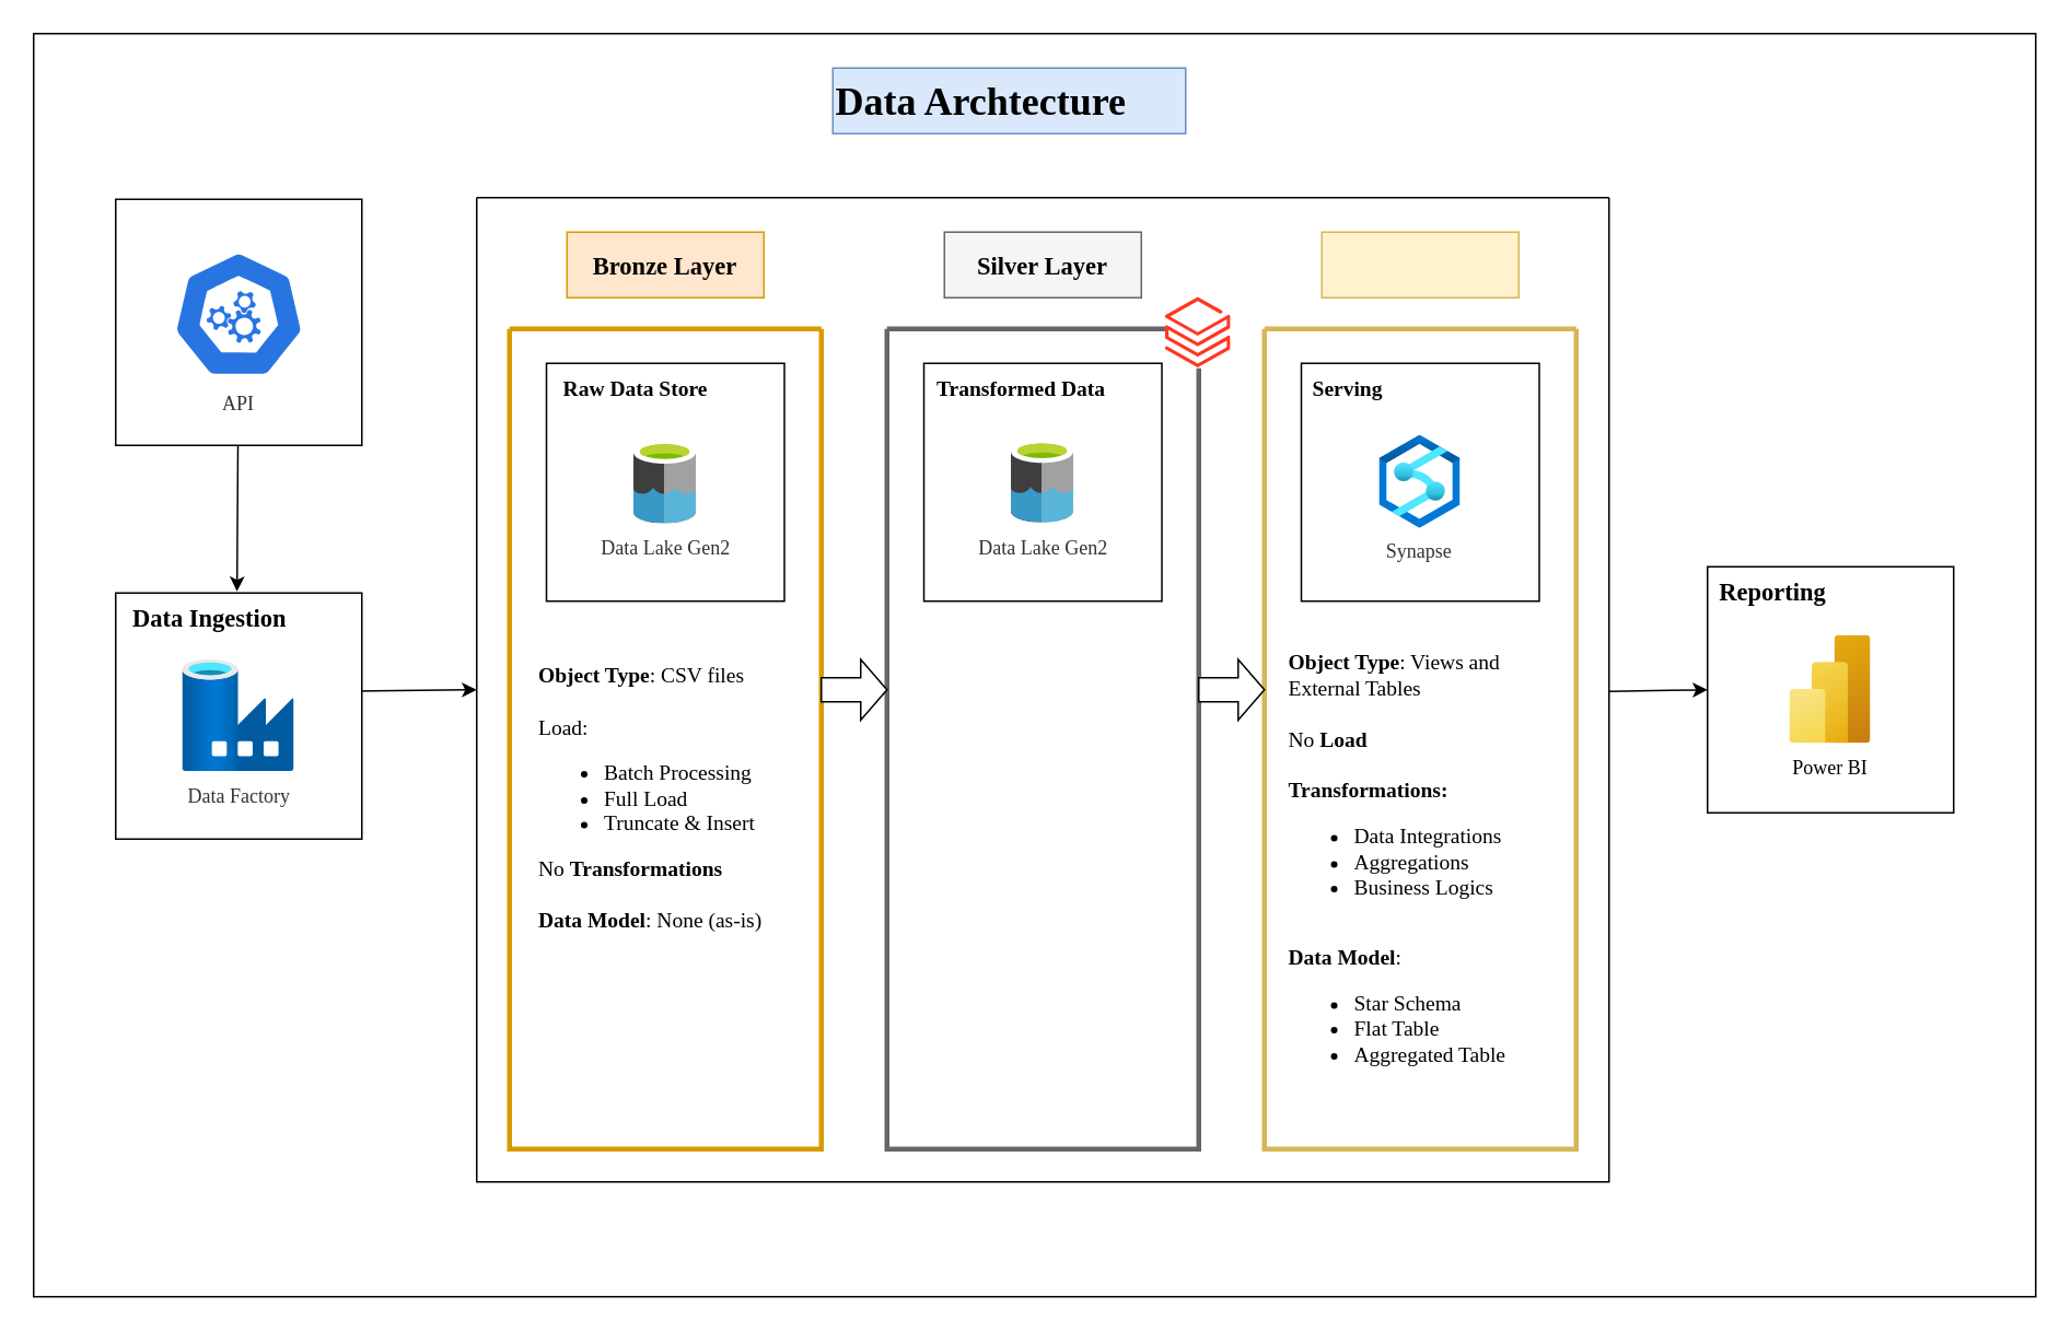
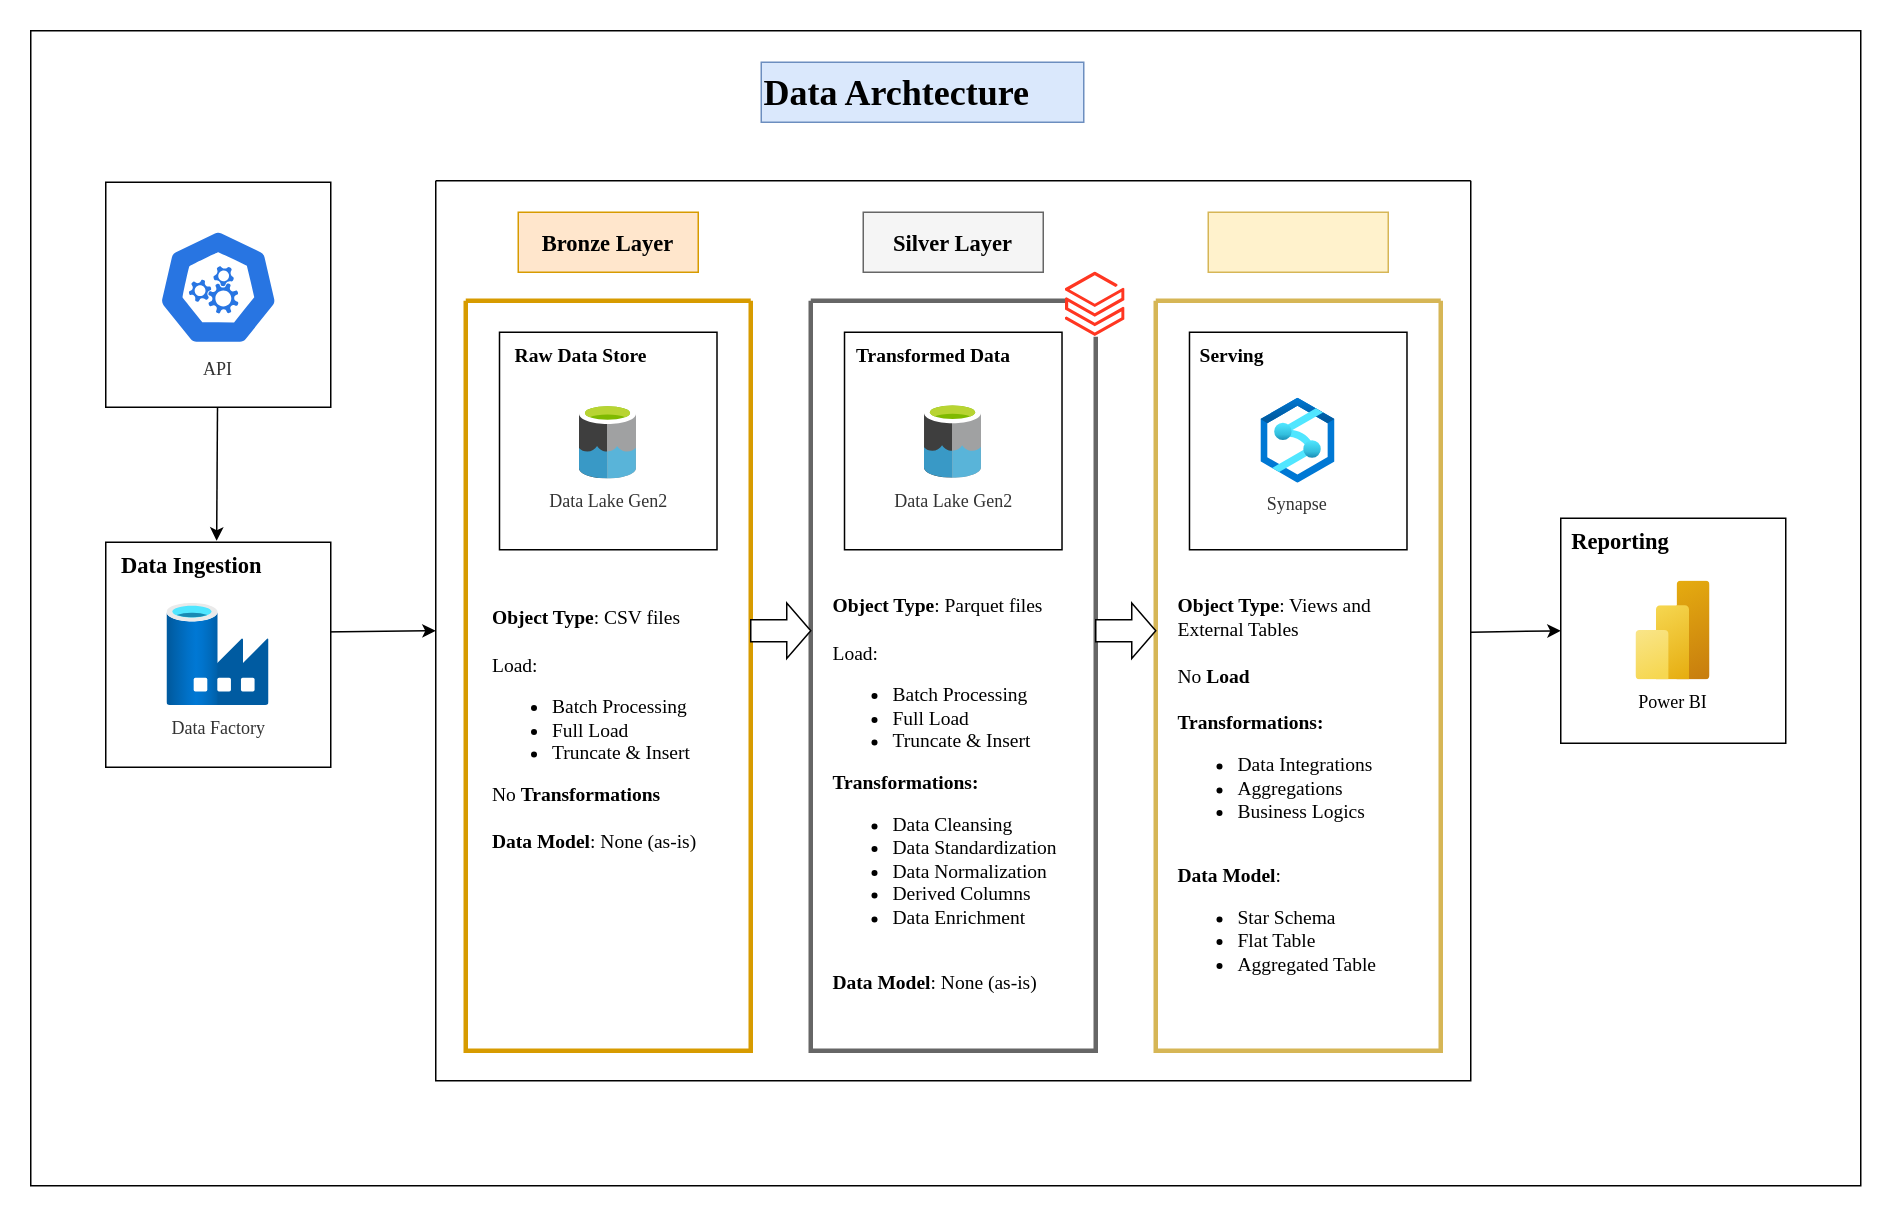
+ <mxCell id="18" value="&lt;div style=&quot;&quot;&gt;&lt;font style=&quot;font-size: 13px;&quot;&gt;&lt;b style=&quot;background-color: transparent; color: light-dark(rgb(0, 0, 0), rgb(255, 255, 255));&quot;&gt;Object Type&lt;/b&gt;&lt;span style=&quot;background-color: transparent; color: light-dark(rgb(0, 0, 0), rgb(255, 255, 255));&quot;&gt;: Parquet files&lt;/span&gt;&lt;/font&gt;&lt;/div&gt;&lt;div style=&quot;&quot;&gt;&lt;font style=&quot;font-size: 13px;&quot;&gt;&lt;br&gt;&lt;/font&gt;&lt;/div&gt;&lt;div style=&quot;&quot;&gt;&lt;font style=&quot;font-size: 13px;&quot;&gt;Load:&lt;/font&gt;&lt;/div&gt;&lt;div style=&quot;&quot;&gt;&lt;ul&gt;&lt;li&gt;&lt;font style=&quot;font-size: 13px;&quot;&gt;Batch Processing&lt;/font&gt;&lt;/li&gt;&lt;li&gt;&lt;font style=&quot;font-size: 13px;&quot;&gt;Full Load&lt;/font&gt;&lt;/li&gt;&lt;li&gt;&lt;font style=&quot;font-size: 13px;&quot;&gt;Truncate &amp;amp; Insert&lt;/font&gt;&lt;/li&gt;&lt;/ul&gt;&lt;div&gt;&lt;font style=&quot;font-size: 13px;&quot;&gt;&lt;b&gt;Transformations:&lt;/b&gt;&lt;/font&gt;&lt;/div&gt;&lt;div&gt;&lt;ul&gt;&lt;li&gt;&lt;font style=&quot;font-size: 13px;&quot;&gt;Data Cleansing&lt;/font&gt;&lt;/li&gt;&lt;li&gt;&lt;font style=&quot;font-size: 13px;&quot;&gt;Data Standardization&lt;/font&gt;&lt;/li&gt;&lt;li&gt;&lt;font style=&quot;font-size: 13px;&quot;&gt;Data Normalization&lt;/font&gt;&lt;/li&gt;&lt;li&gt;&lt;font style=&quot;font-size: 13px;&quot;&gt;Derived Columns&lt;/font&gt;&lt;/li&gt;&lt;li&gt;&lt;font style=&quot;font-size: 13px;&quot;&gt;Data Enrichment&lt;/font&gt;&lt;/li&gt;&lt;/ul&gt;&lt;/div&gt;&lt;div&gt;&lt;font style=&quot;font-size: 13px;&quot;&gt;&lt;br&gt;&lt;/font&gt;&lt;/div&gt;&lt;div&gt;&lt;font style=&quot;font-size: 13px;&quot;&gt;&lt;b style=&quot;&quot;&gt;Data Model&lt;/b&gt;: None (as-is)&lt;/font&gt;&lt;/div&gt;&lt;/div&gt;" style="text;html=1;align=left;verticalAlign=middle;whiteSpace=wrap;rounded=0;fontFamily=Comic Sans MS;" parent="13" vertex="1"><mxGeometry x="13.14" y="171" width="163.75" height="315" as="geometry" /></mxCell>
